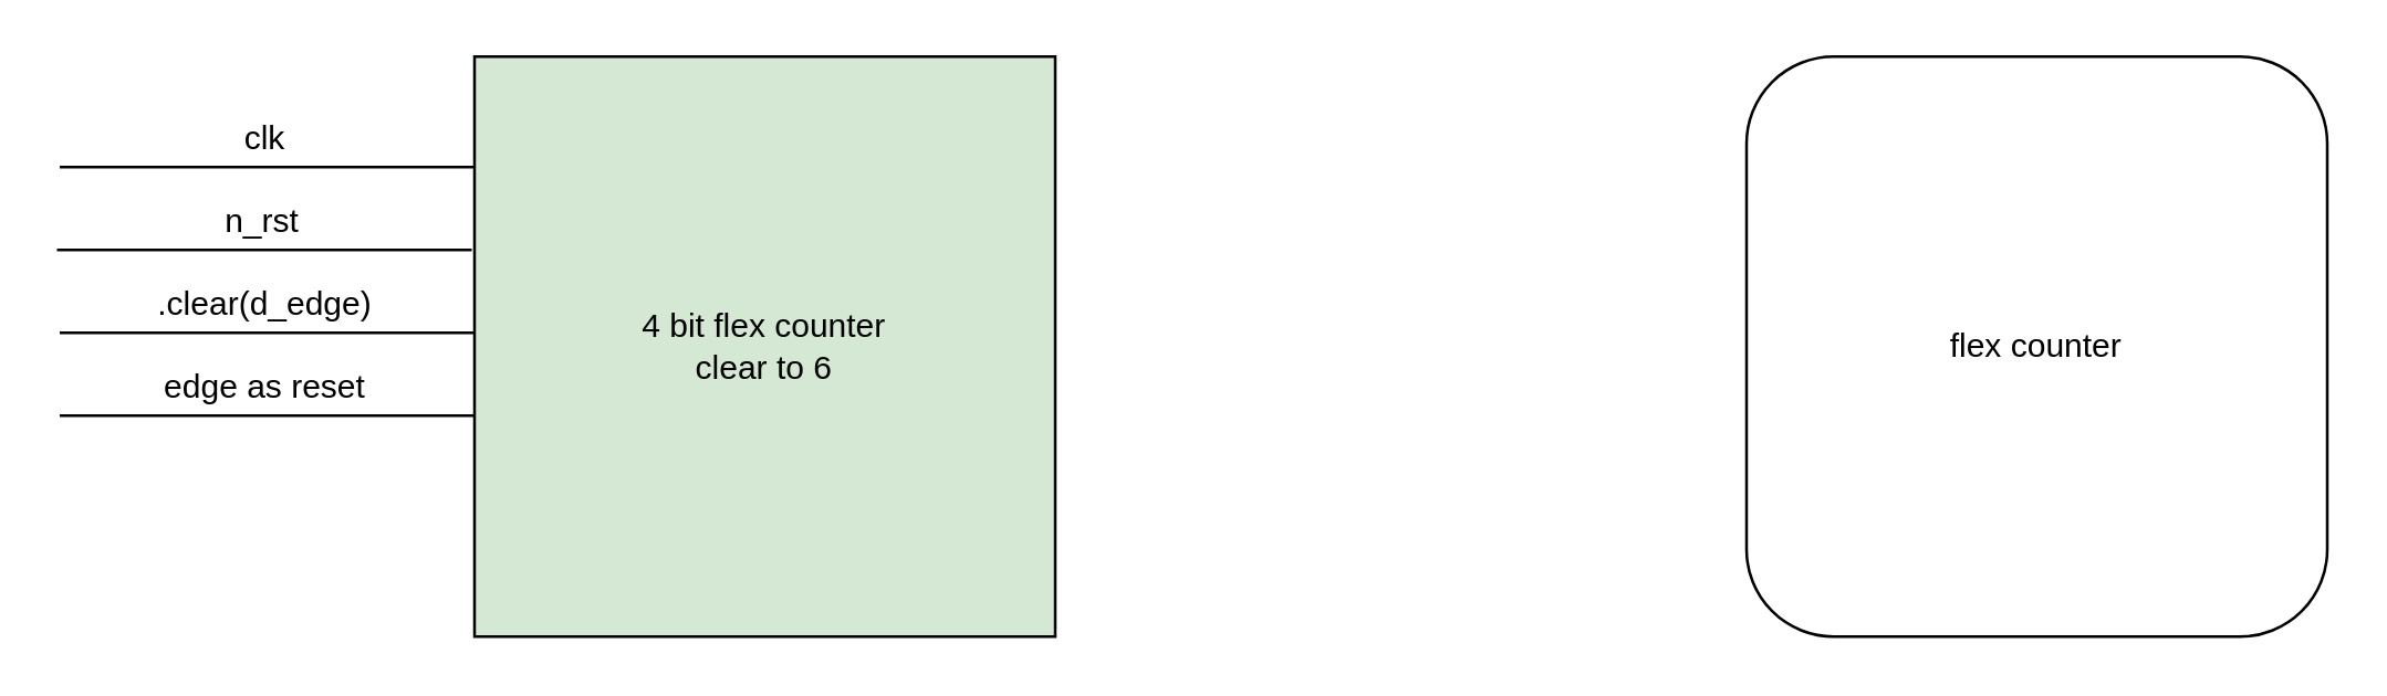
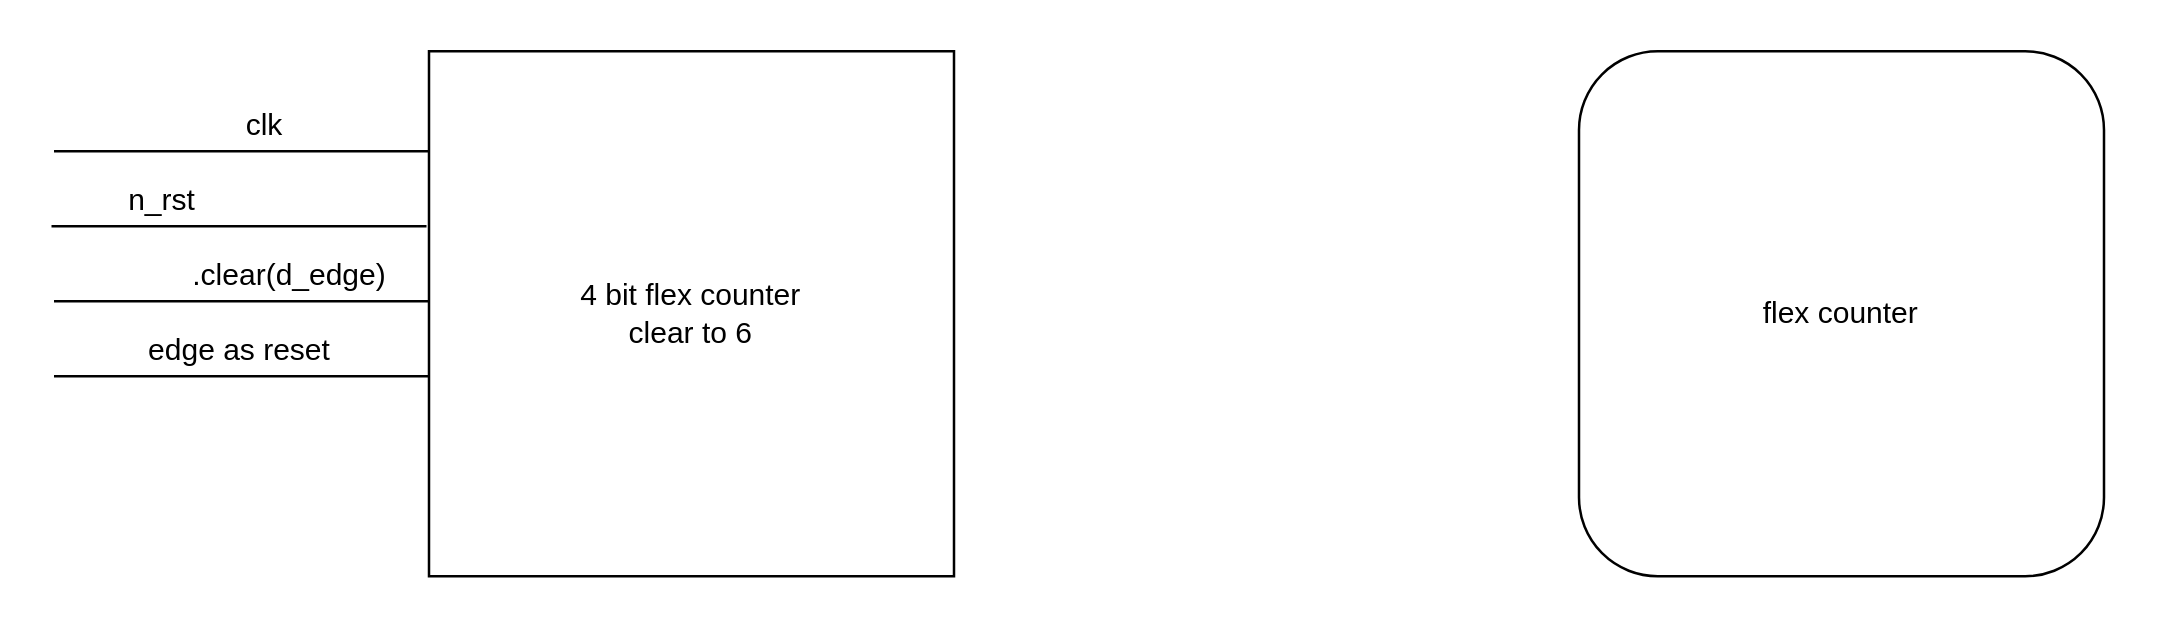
- <mxCell id="5" value="clk" style="text;html=1;align=center;verticalAlign=middle;resizable=0;points=[];autosize=1;" vertex="1" parent="1"><mxGeometry x="80" y="40" width="30" height="20" as="geometry" /></mxCell>
+ <mxCell id="5" value="clk" style="text;html=1;align=center;verticalAlign=middle;resizable=0;points=[];autosize=1;" vertex="1" parent="1"><mxGeometry x="90" y="40" width="30" height="20" as="geometry" /></mxCell>
- <mxCell id="7" value="n_rst" style="text;html=1;align=center;verticalAlign=middle;resizable=0;points=[];autosize=1;" vertex="1" parent="1"><mxGeometry x="74" y="70" width="40" height="20" as="geometry" /></mxCell>
+ <mxCell id="7" value="n_rst" style="text;html=1;align=center;verticalAlign=middle;resizable=0;points=[];autosize=1;" vertex="1" parent="1"><mxGeometry x="44" y="70" width="40" height="20" as="geometry" /></mxCell>
- <mxCell id="9" value=".clear(d_edge)" style="text;html=1;align=center;verticalAlign=middle;resizable=0;points=[];autosize=1;" vertex="1" parent="1"><mxGeometry x="50" y="100" width="90" height="20" as="geometry" /></mxCell>
+ <mxCell id="9" value=".clear(d_edge)" style="text;html=1;align=center;verticalAlign=middle;resizable=0;points=[];autosize=1;" vertex="1" parent="1"><mxGeometry x="70" y="100" width="90" height="20" as="geometry" /></mxCell>
- <mxCell id="2" value="4 bit flex counter&lt;br&gt;clear to 6" style="whiteSpace=wrap;html=1;aspect=fixed;fillColor=#d5e8d4;" vertex="1" parent="1"><mxGeometry x="171" y="20" width="210" height="210" as="geometry" /></mxCell>
+ <mxCell id="2" value="4 bit flex counter&lt;br&gt;clear to 6" style="whiteSpace=wrap;html=1;aspect=fixed;" vertex="1" parent="1"><mxGeometry x="171" y="20" width="210" height="210" as="geometry" /></mxCell>
